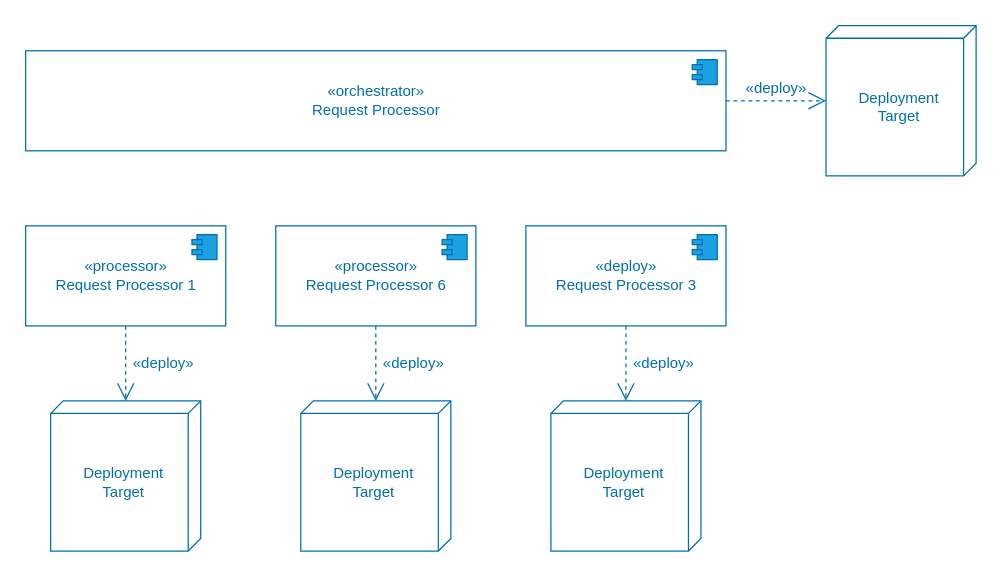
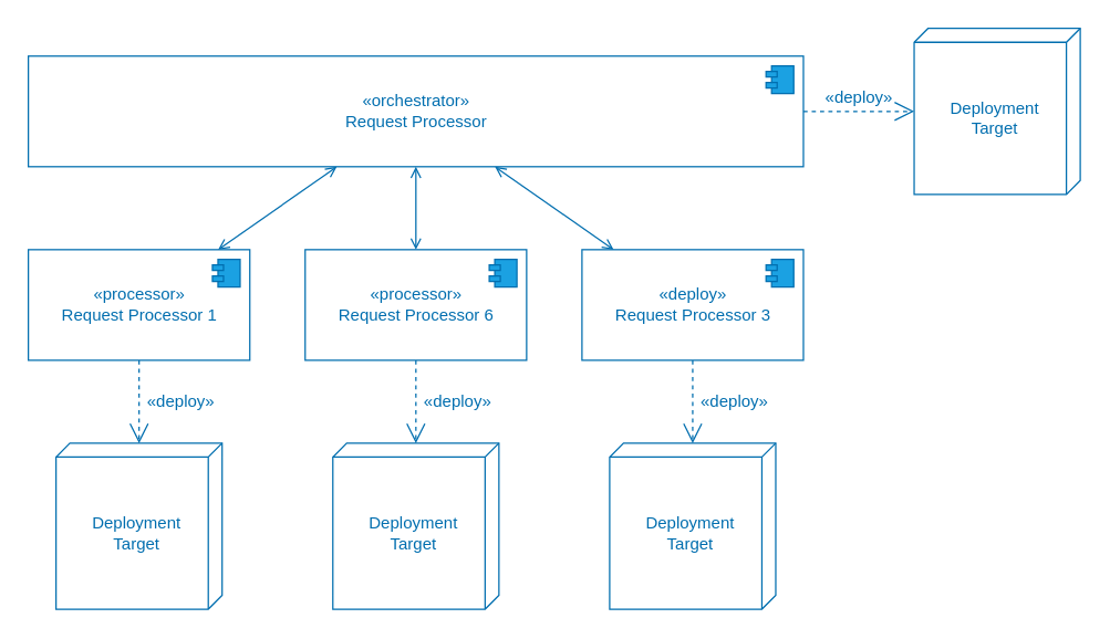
+ <mxCell id="2" style="edgeStyle=none;html=1;endArrow=open;endFill=0;fillColor=#1ba1e2;strokeColor=#006EAF;fontColor=#006EAF;startArrow=open;startFill=0;" parent="1" source="3" target="6" edge="1"><mxGeometry relative="1" as="geometry" /></mxCell>
+ <mxCell id="19" style="edgeStyle=none;html=1;endArrow=open;endFill=0;fillColor=#1ba1e2;strokeColor=#006EAF;fontColor=#006EAF;startArrow=open;startFill=0;" parent="1" source="3" target="10" edge="1"><mxGeometry relative="1" as="geometry"><mxPoint x="170" y="130" as="sourcePoint" /><mxPoint x="130" y="210" as="targetPoint" /></mxGeometry></mxCell>
+ <mxCell id="20" style="edgeStyle=none;html=1;endArrow=open;endFill=0;fillColor=#1ba1e2;strokeColor=#006EAF;fontColor=#006EAF;startArrow=open;startFill=0;" parent="1" source="3" target="12" edge="1"><mxGeometry relative="1" as="geometry"><mxPoint x="310" y="130" as="sourcePoint" /><mxPoint x="310" y="210" as="targetPoint" /></mxGeometry></mxCell>
